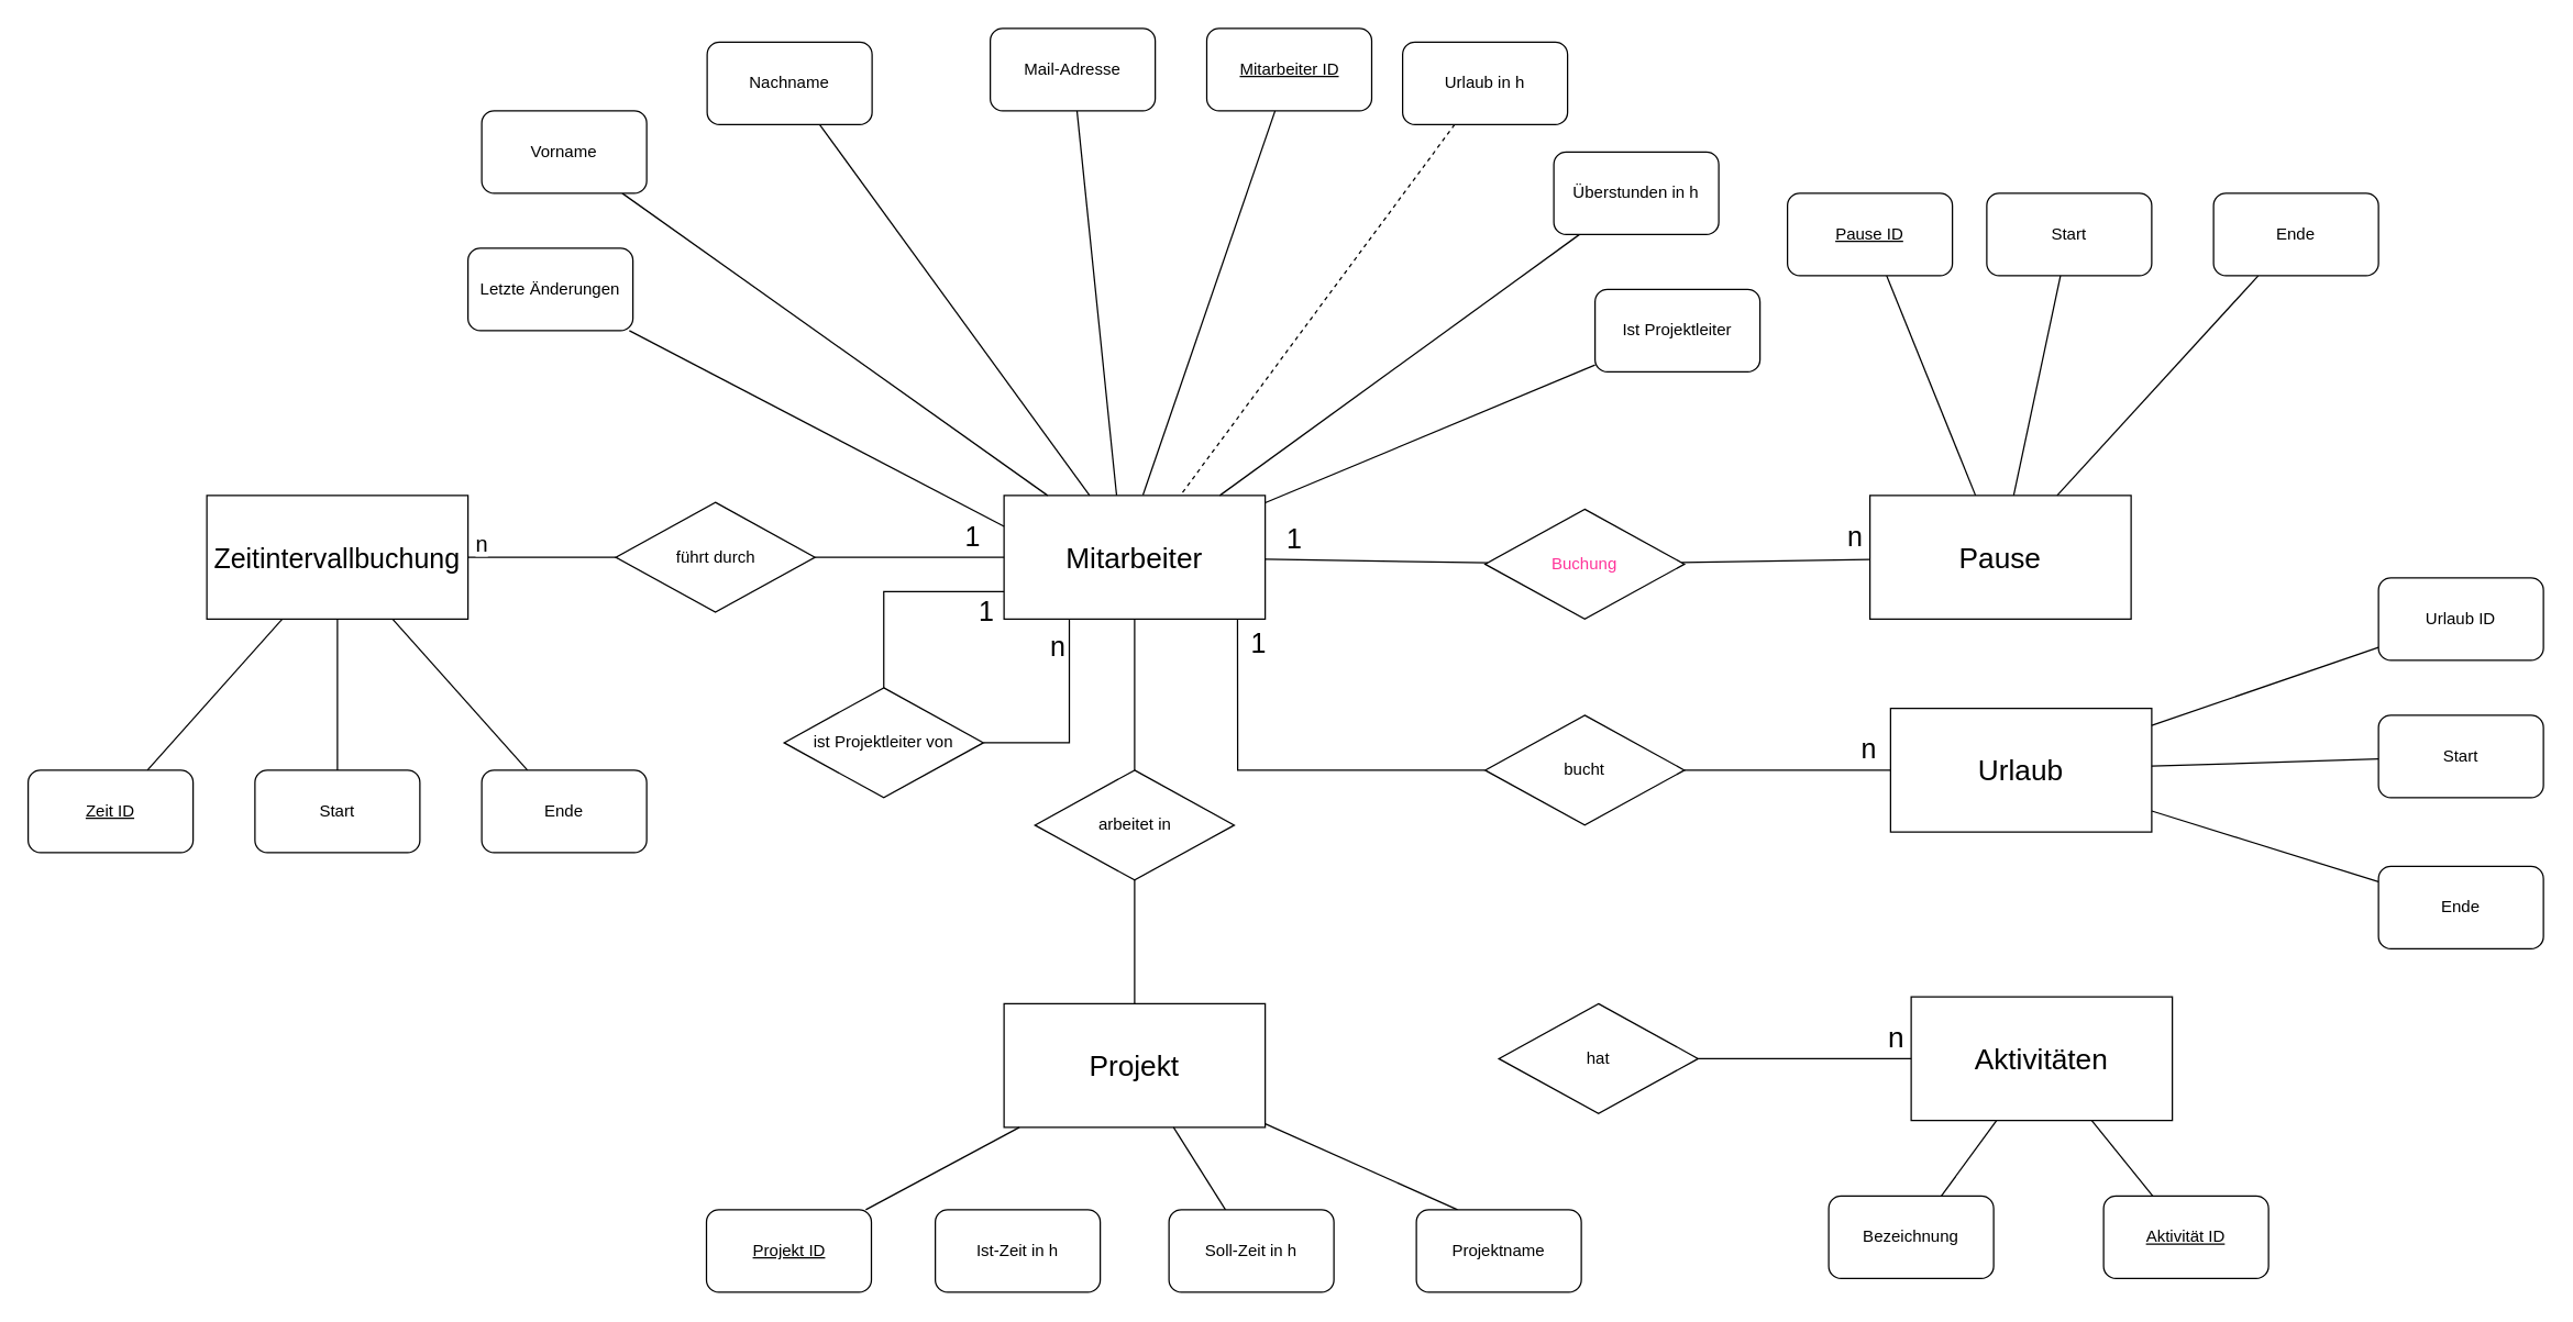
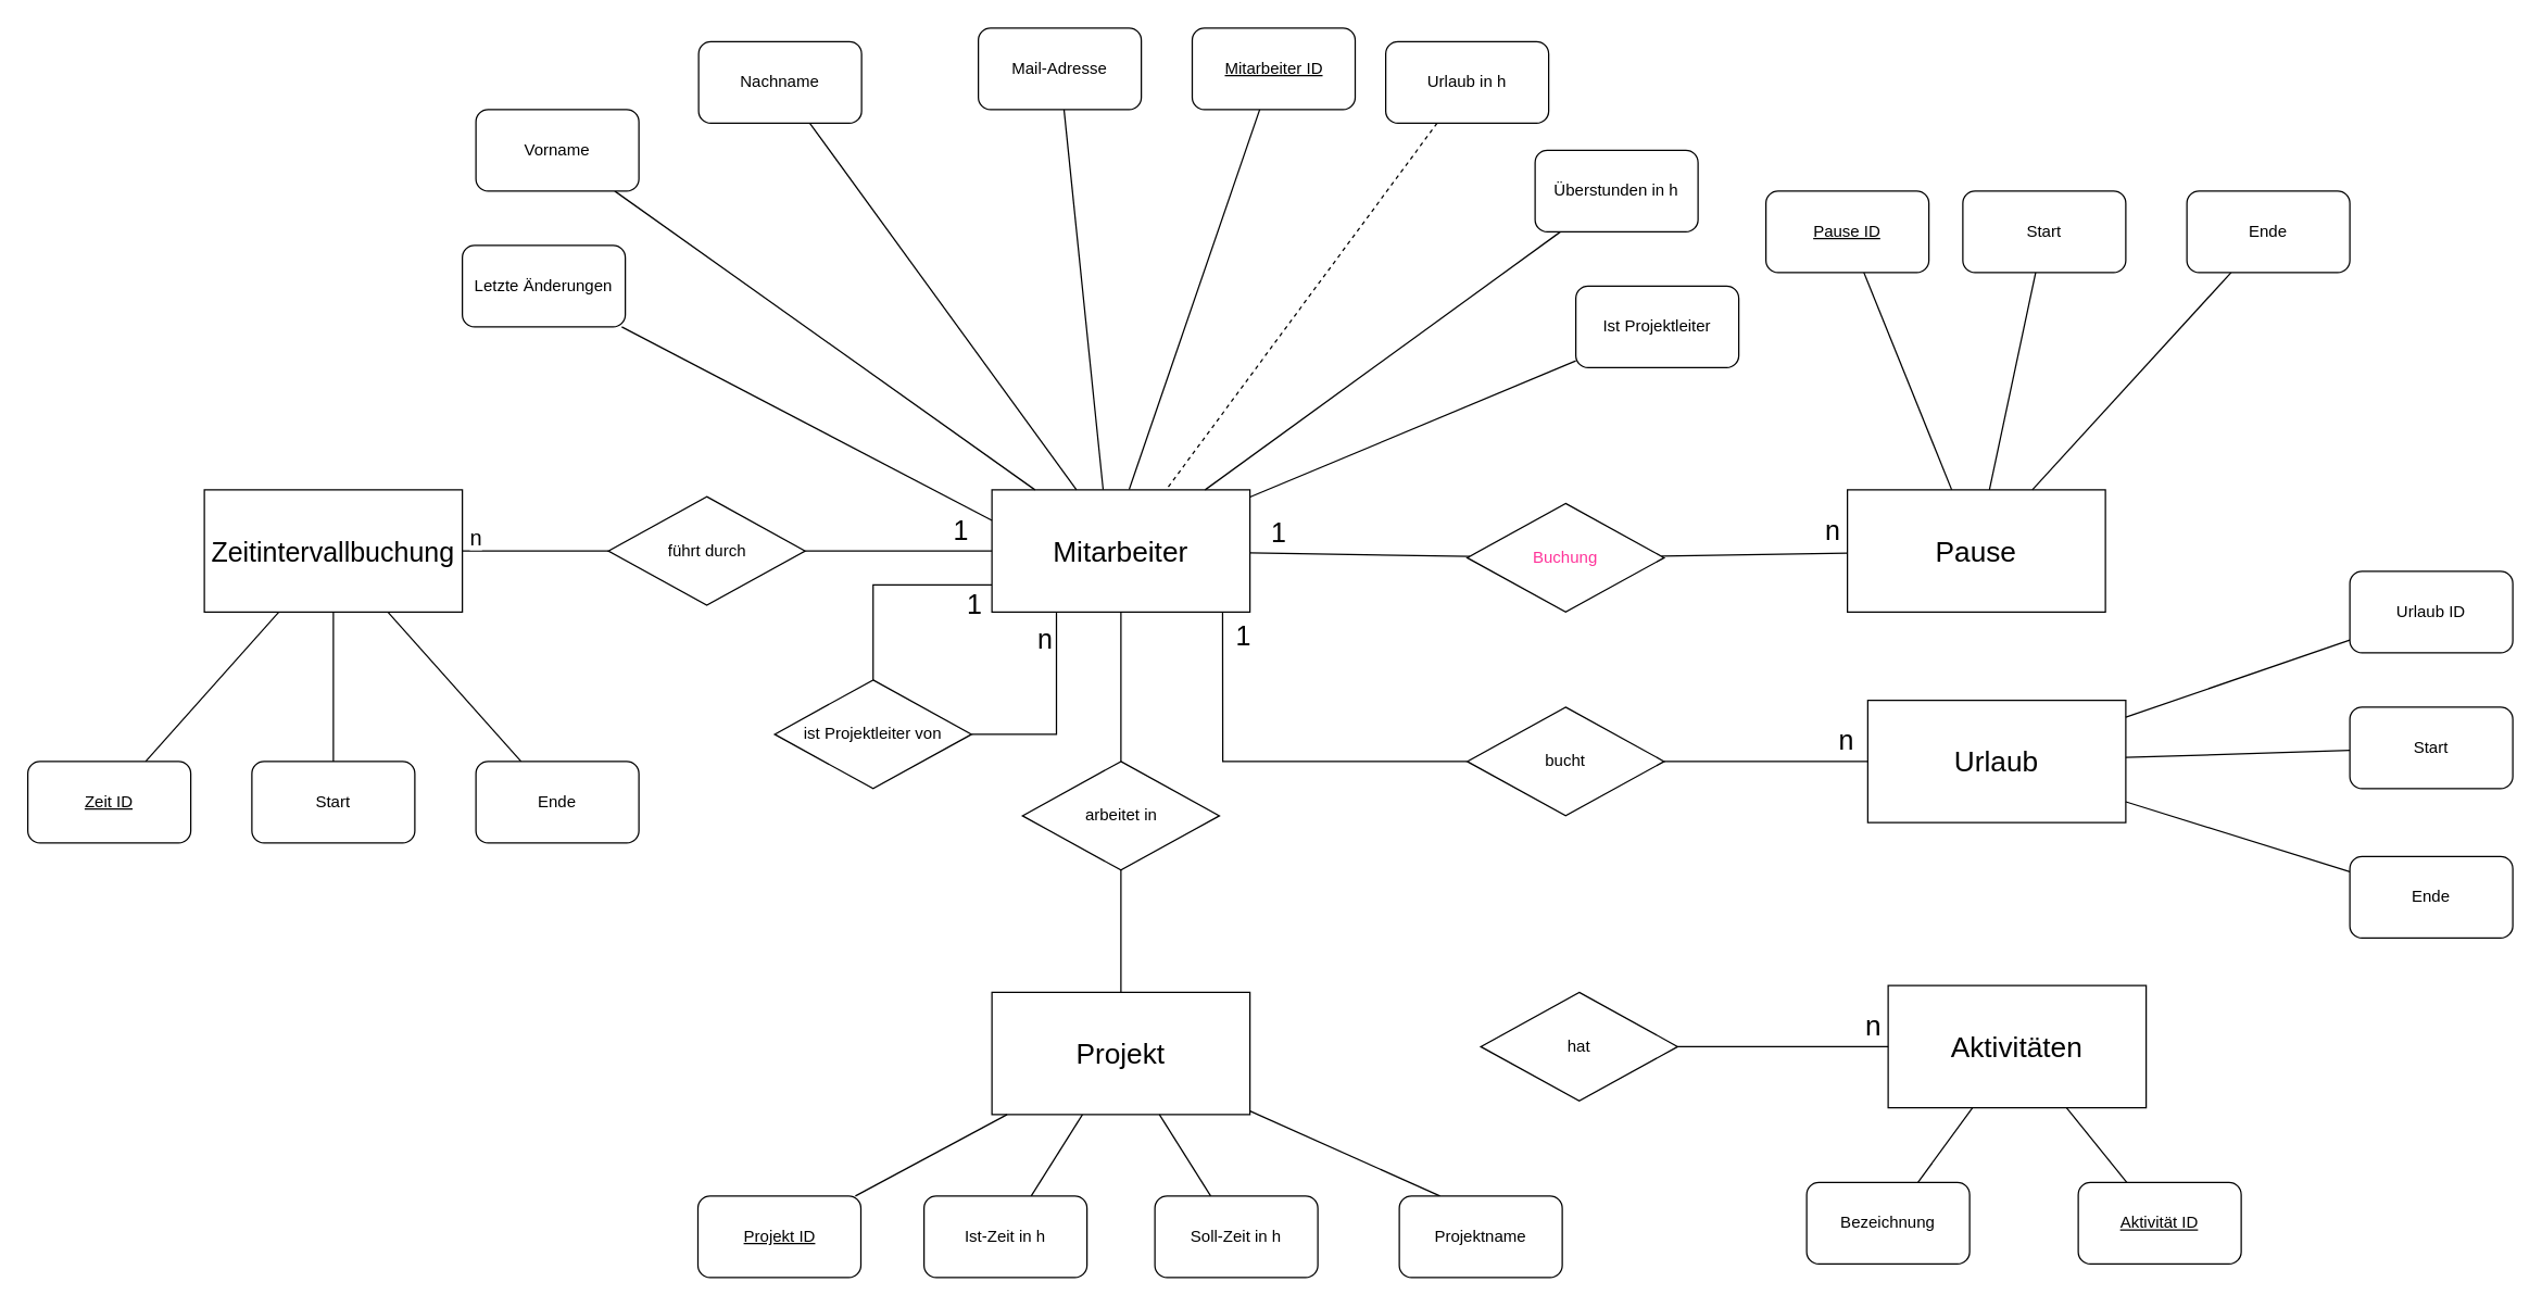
+ <mxCell id="31" style="edgeStyle=none;rounded=0;orthogonalLoop=1;jettySize=auto;html=1;fontSize=21;endArrow=none;endFill=0;" parent="1" source="32" target="38" edge="1"><mxGeometry relative="1" as="geometry" /></mxCell>
